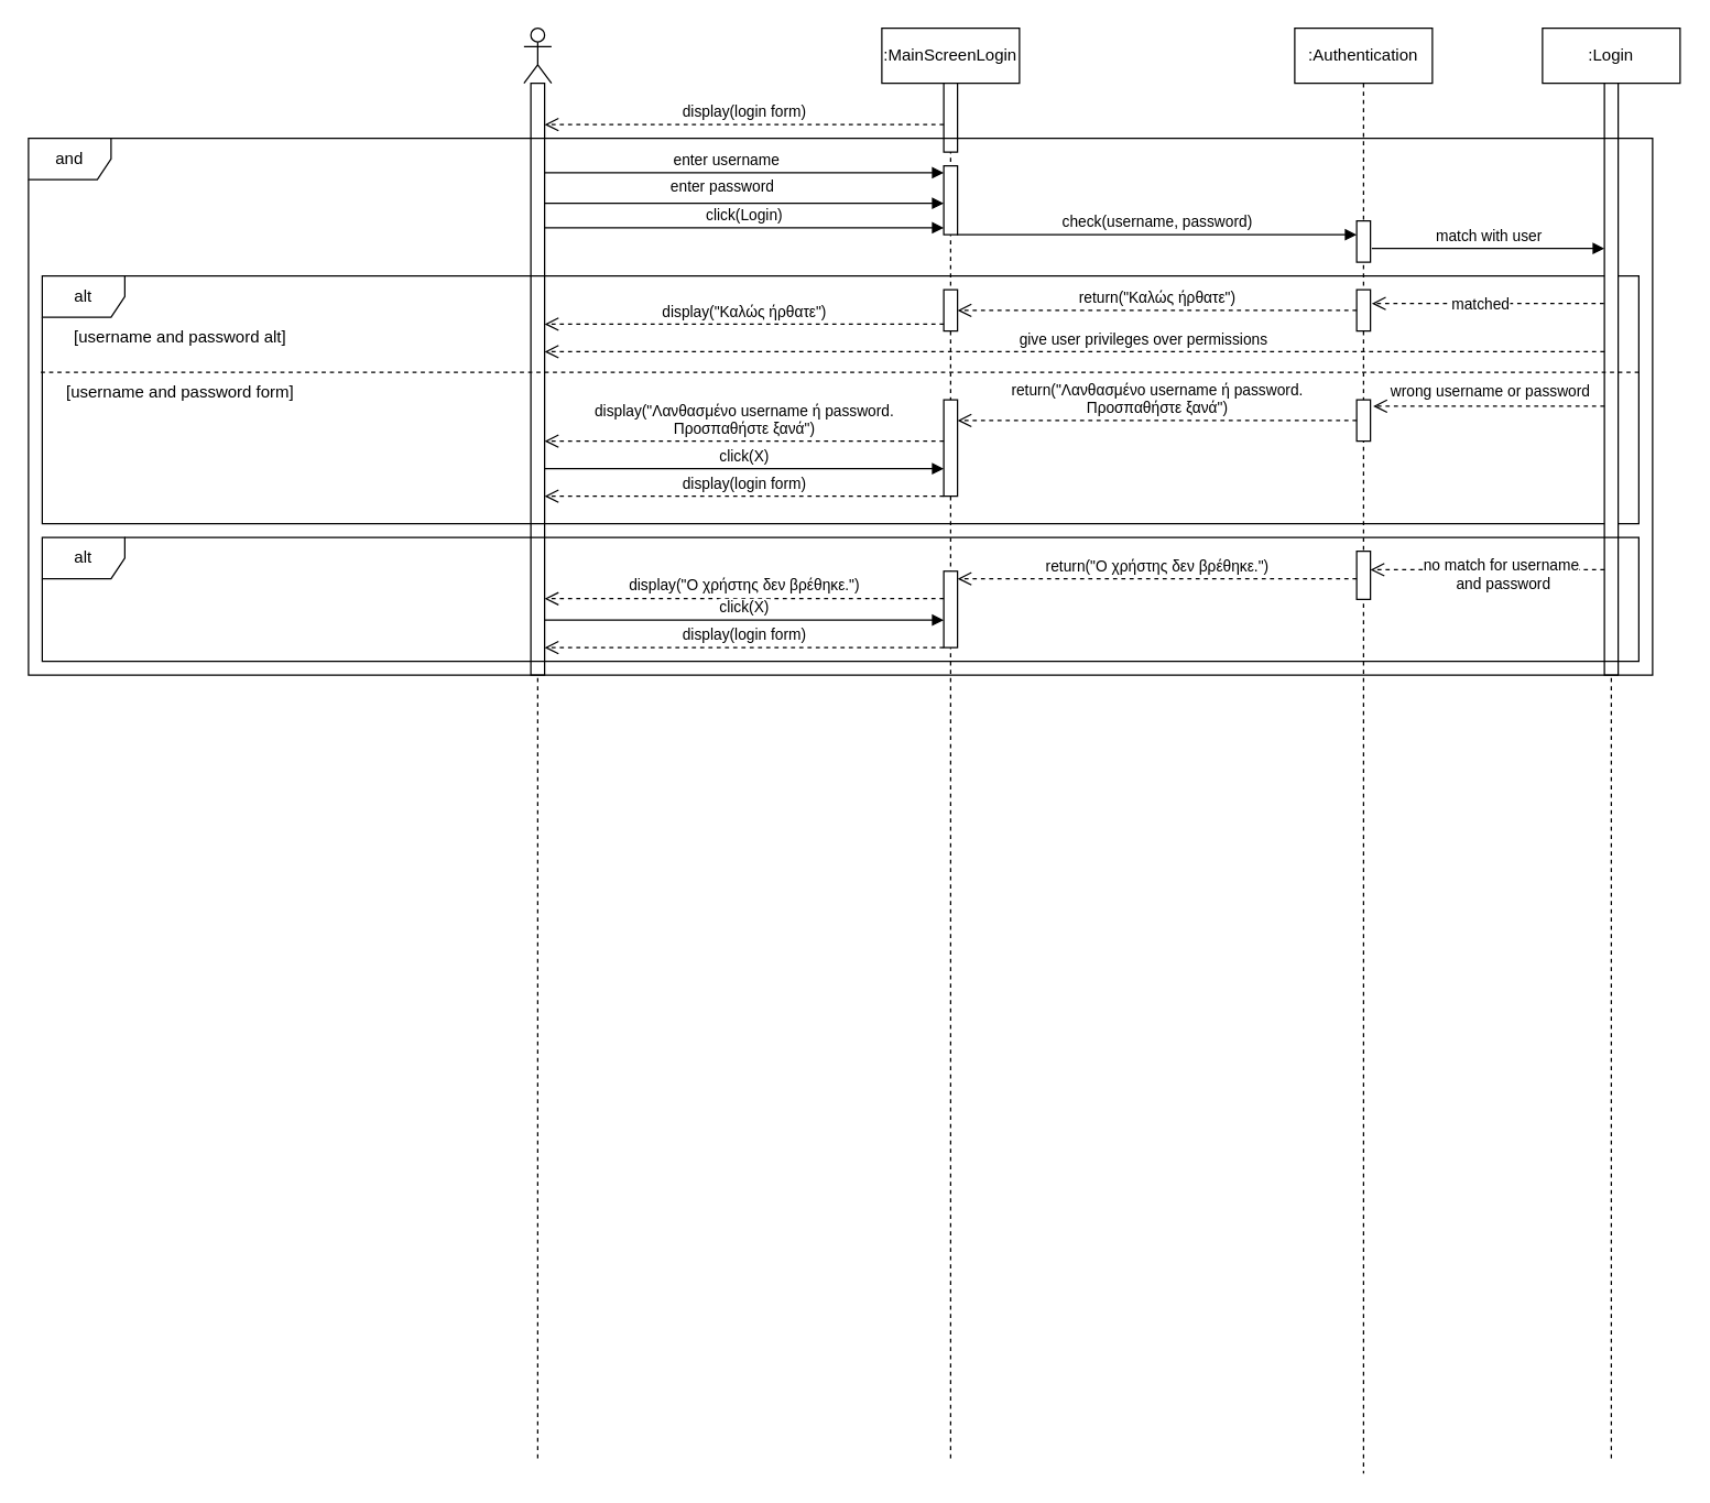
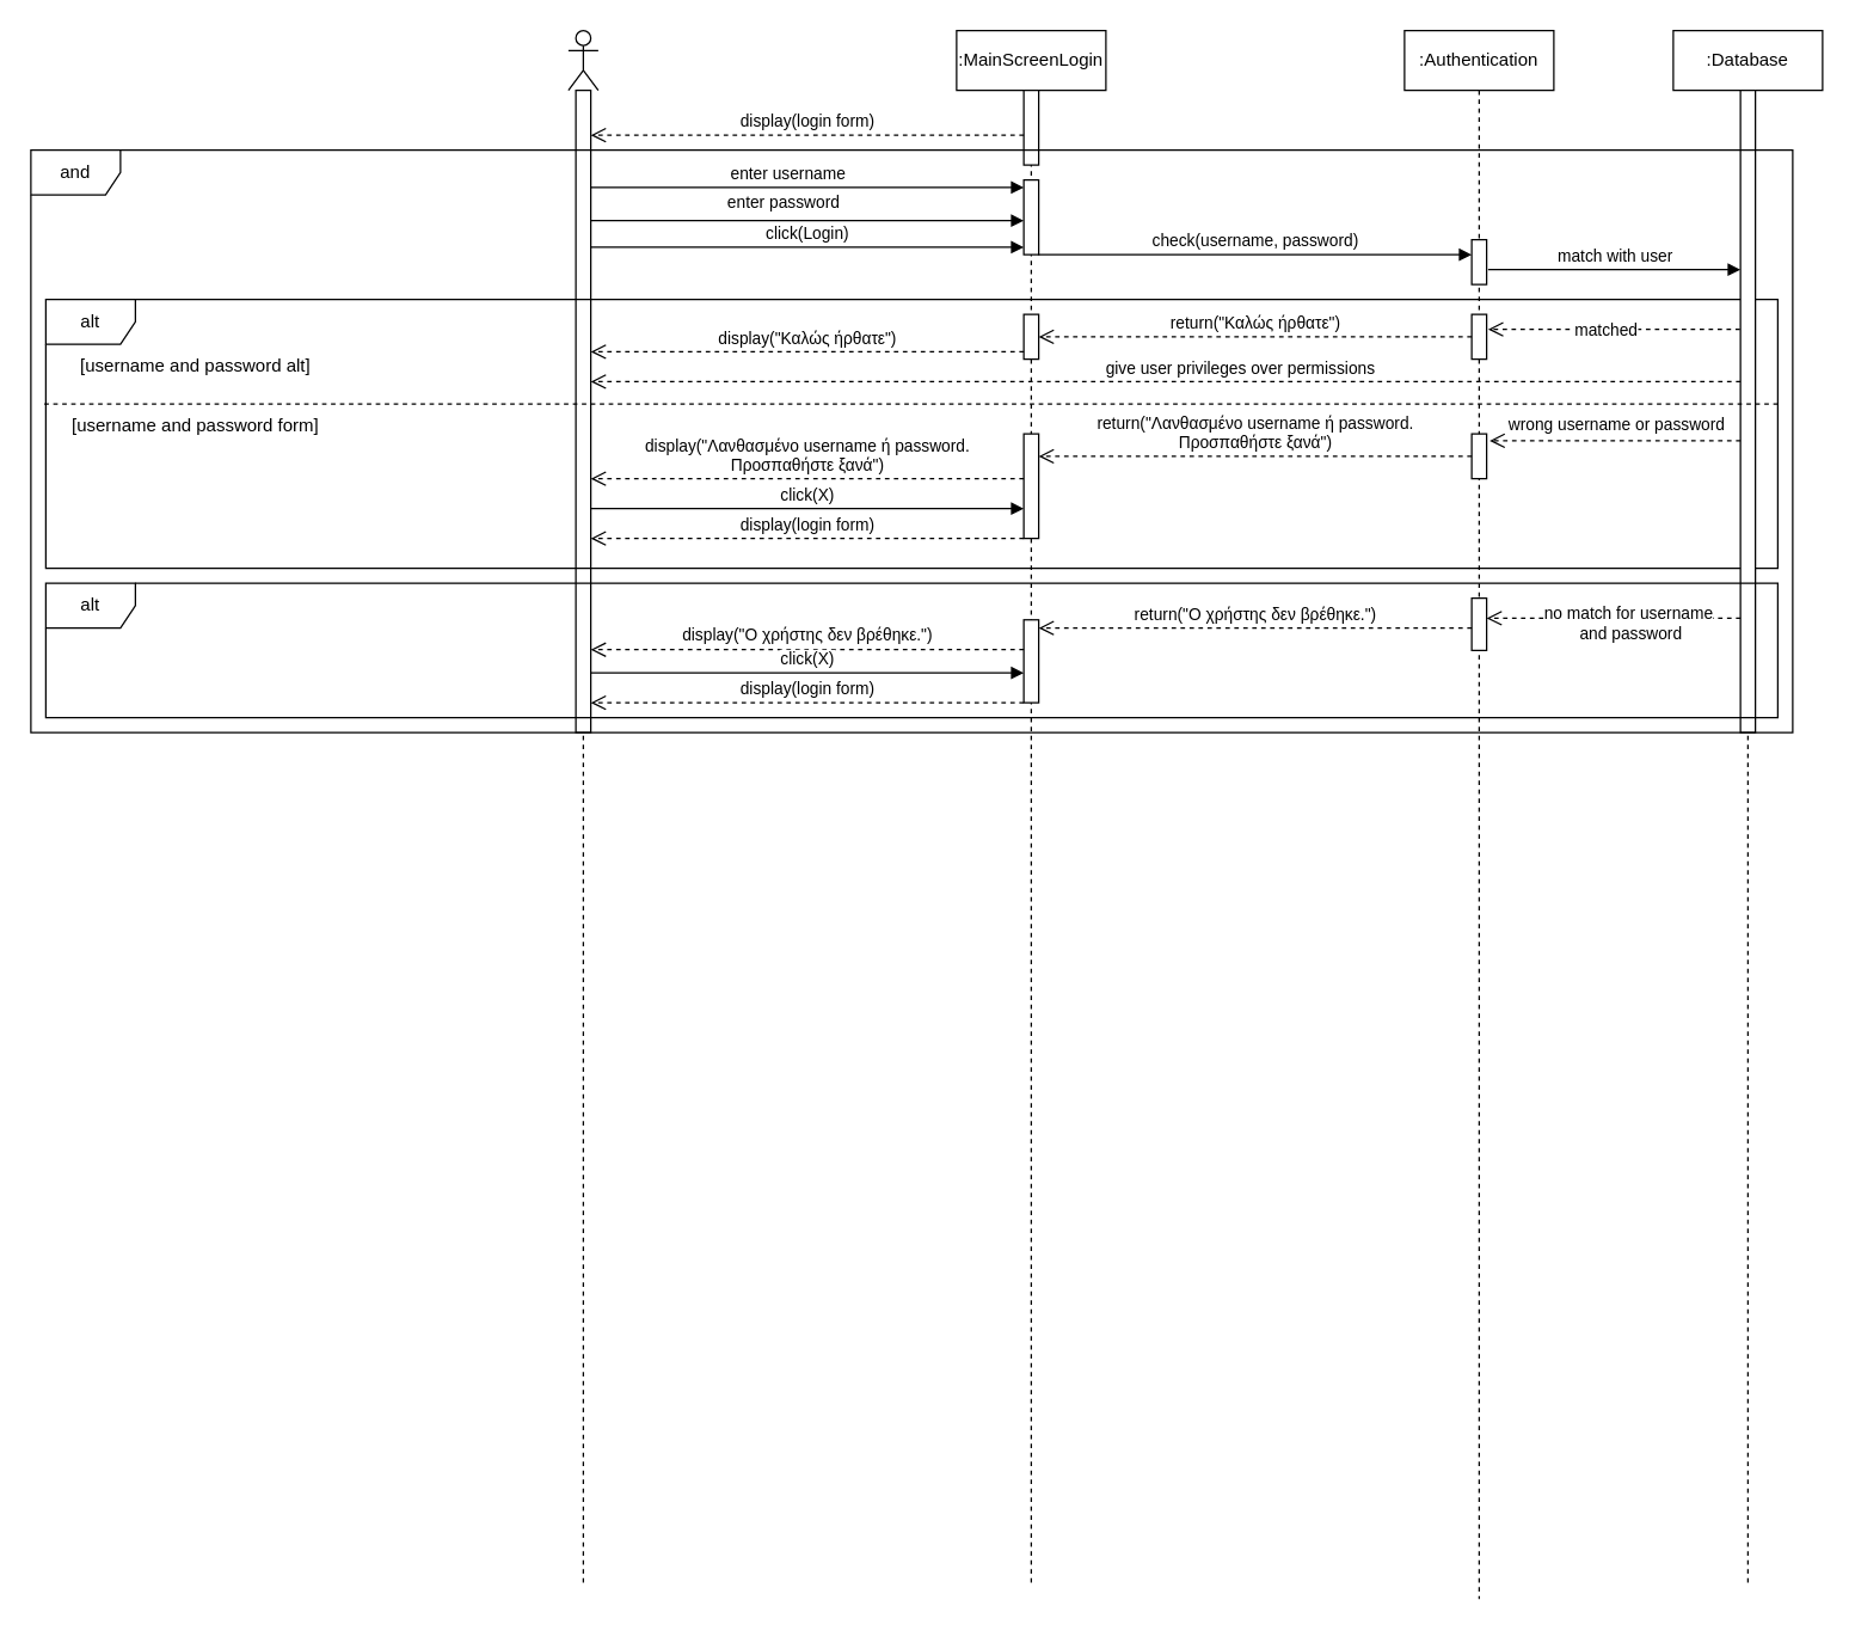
- <mxCell id="8" value=":Login" style="shape=umlLifeline;perimeter=lifelinePerimeter;whiteSpace=wrap;html=1;container=1;dropTarget=0;collapsible=0;recursiveResize=0;outlineConnect=0;portConstraint=eastwest;newEdgeStyle={&quot;curved&quot;:0,&quot;rounded&quot;:0};" parent="1" vertex="1"><mxGeometry x="1120" y="20" width="100" height="1040" as="geometry" /></mxCell>
+ <mxCell id="8" value=":Database" style="shape=umlLifeline;perimeter=lifelinePerimeter;whiteSpace=wrap;html=1;container=1;dropTarget=0;collapsible=0;recursiveResize=0;outlineConnect=0;portConstraint=eastwest;newEdgeStyle={&quot;curved&quot;:0,&quot;rounded&quot;:0};" parent="1" vertex="1"><mxGeometry x="1120" y="20" width="100" height="1040" as="geometry" /></mxCell>
